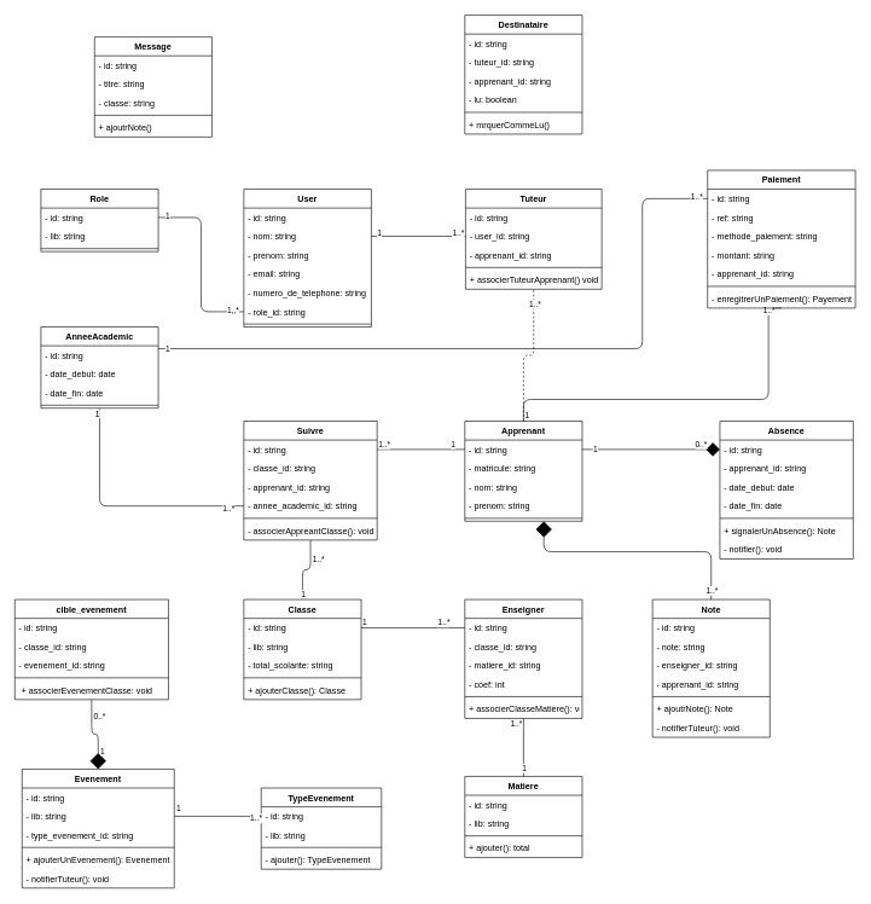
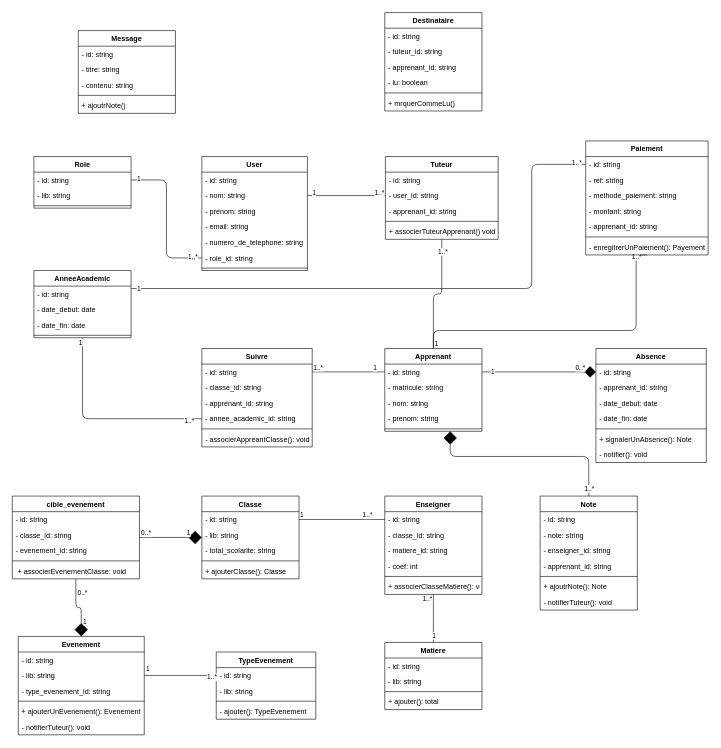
- <mxCell id="151" value="- classe: string" style="text;strokeColor=none;fillColor=none;align=left;verticalAlign=top;spacingLeft=4;spacingRight=4;overflow=hidden;rotatable=0;points=[[0,0.5],[1,0.5]];portConstraint=eastwest;" parent="148" vertex="1"><mxGeometry y="78" width="162" height="26" as="geometry" /></mxCell>
+ <mxCell id="151" value="- contenu: string" style="text;strokeColor=none;fillColor=none;align=left;verticalAlign=top;spacingLeft=4;spacingRight=4;overflow=hidden;rotatable=0;points=[[0,0.5],[1,0.5]];portConstraint=eastwest;" parent="148" vertex="1"><mxGeometry y="78" width="162" height="26" as="geometry" /></mxCell>
- <mxCell id="42" style="edgeStyle=orthogonalEdgeStyle;html=1;entryX=0.5;entryY=1;entryDx=0;entryDy=0;endArrow=none;endFill=0;dashed=1;" parent="1" source="49" target="74" edge="1"><mxGeometry relative="1" as="geometry"><mxPoint x="721.866" y="398.676" as="targetPoint" /></mxGeometry></mxCell>
+ <mxCell id="42" style="edgeStyle=orthogonalEdgeStyle;html=1;entryX=0.5;entryY=1;entryDx=0;entryDy=0;endArrow=none;endFill=0;" parent="1" source="49" target="74" edge="1"><mxGeometry relative="1" as="geometry"><mxPoint x="721.866" y="398.676" as="targetPoint" /></mxGeometry></mxCell>
- <mxCell id="2" value="" style="edgeStyle=orthogonalEdgeStyle;html=1;endArrow=none;endFill=0;entryX=0.5;entryY=0;entryDx=0;entryDy=0;startArrow=none;startFill=0;endSize=6;startSize=20;" parent="1" source="5" target="15" edge="1"><mxGeometry relative="1" as="geometry" /></mxCell>
- <mxCell id="3" value="1" style="edgeLabel;html=1;align=center;verticalAlign=middle;resizable=0;points=[];" parent="2" vertex="1" connectable="0"><mxGeometry x="0.831" relative="1" as="geometry"><mxPoint as="offset" /></mxGeometry></mxCell>
- <mxCell id="4" value="1..*" style="edgeLabel;html=1;align=center;verticalAlign=middle;resizable=0;points=[];" parent="2" vertex="1" connectable="0"><mxGeometry x="-0.762" y="2" relative="1" as="geometry"><mxPoint x="8" y="14" as="offset" /></mxGeometry></mxCell>
+ <mxCell id="12" value="" style="edgeStyle=orthogonalEdgeStyle;html=1;endArrow=none;endFill=0;startArrow=diamond;startFill=1;startSize=20;endSize=20;" parent="1" source="15" target="112" edge="1"><mxGeometry relative="1" as="geometry" /></mxCell>
+ <mxCell id="13" value="1" style="edgeLabel;html=1;align=center;verticalAlign=middle;resizable=0;points=[];" parent="12" vertex="1" connectable="0"><mxGeometry x="-0.742" y="2" relative="1" as="geometry"><mxPoint x="-10" y="-10" as="offset" /></mxGeometry></mxCell>
+ <mxCell id="14" value="0..*" style="edgeLabel;html=1;align=center;verticalAlign=middle;resizable=0;points=[];" parent="12" vertex="1" connectable="0"><mxGeometry x="0.742" y="1" relative="1" as="geometry"><mxPoint x="-3" y="-9" as="offset" /></mxGeometry></mxCell>
